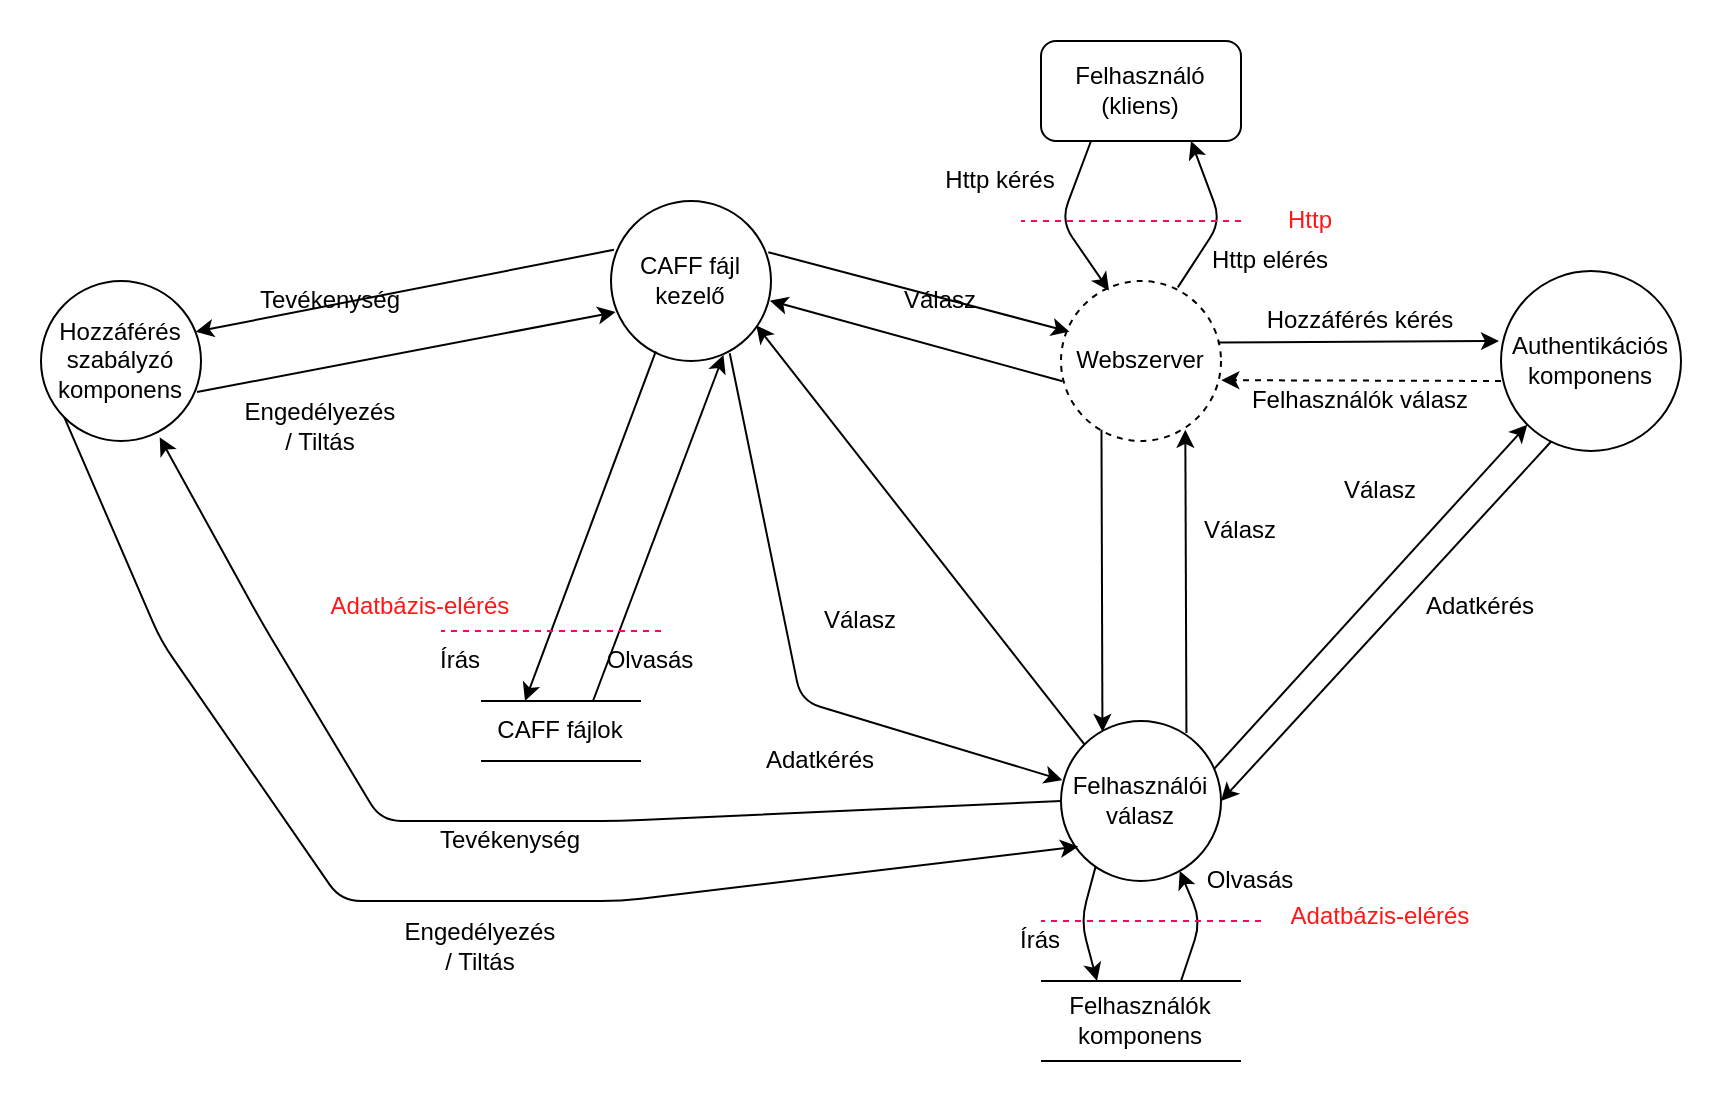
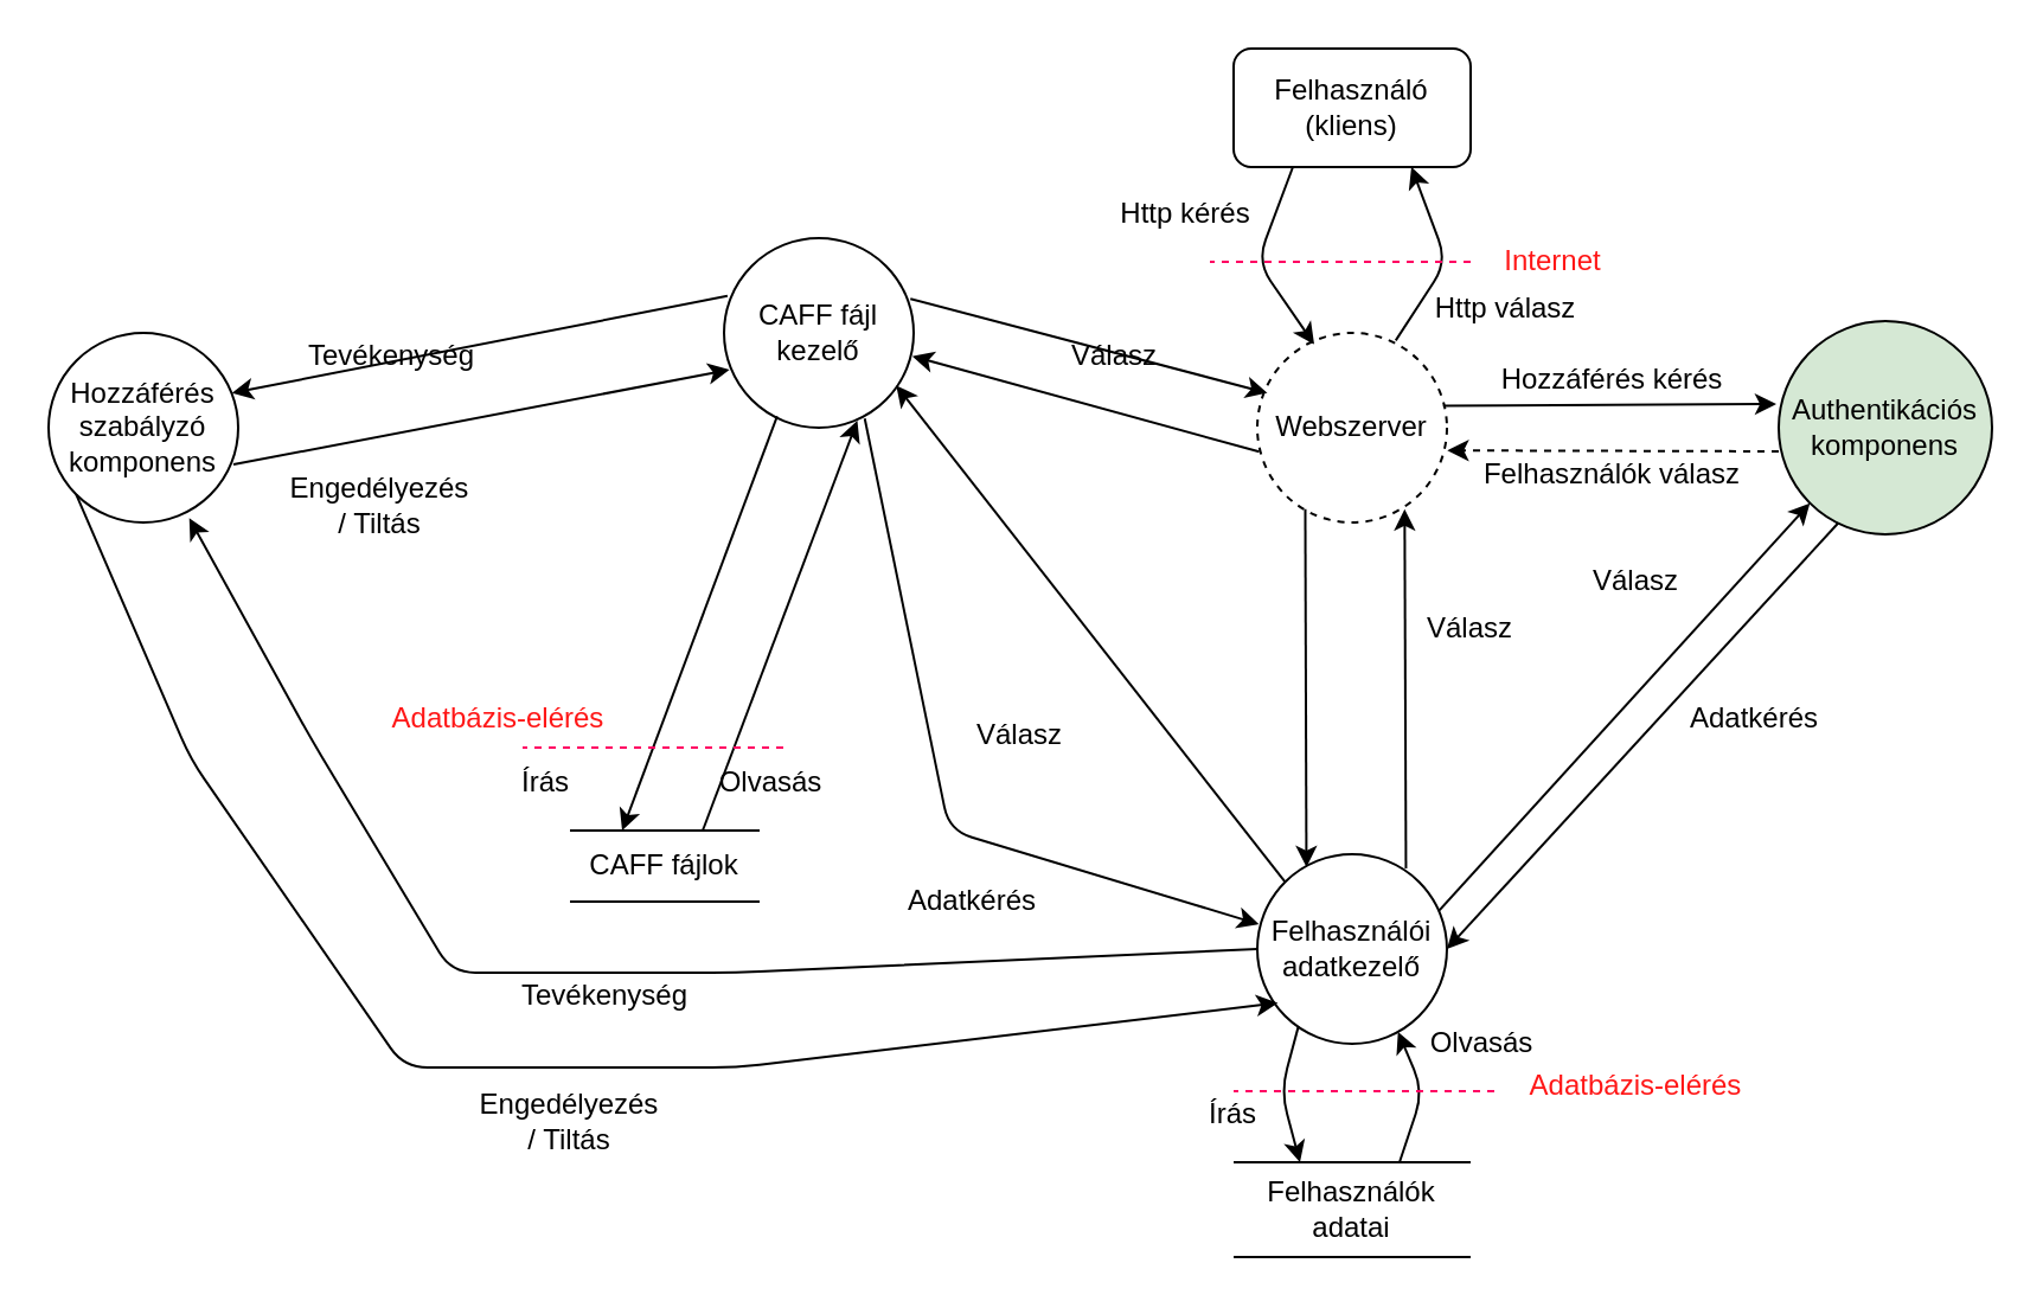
- <mxCell id="51" value="Http" style="text;html=1;strokeColor=none;fillColor=none;align=center;verticalAlign=middle;whiteSpace=wrap;rounded=0;fontColor=#FF1717;" parent="1" vertex="1"><mxGeometry x="630" y="100" width="50" height="20" as="geometry" /></mxCell>
+ <mxCell id="51" value="Internet" style="text;html=1;strokeColor=none;fillColor=none;align=center;verticalAlign=middle;whiteSpace=wrap;rounded=0;fontColor=#FF1717;" parent="1" vertex="1"><mxGeometry x="630" y="100" width="50" height="20" as="geometry" /></mxCell>
- <mxCell id="7" value="Http elérés" style="text;html=1;strokeColor=none;fillColor=none;align=center;verticalAlign=middle;whiteSpace=wrap;rounded=0;" parent="1" vertex="1"><mxGeometry x="600" y="120" width="70" height="20" as="geometry" /></mxCell>
+ <mxCell id="7" value="Http válasz" style="text;html=1;strokeColor=none;fillColor=none;align=center;verticalAlign=middle;whiteSpace=wrap;rounded=0;" parent="1" vertex="1"><mxGeometry x="600" y="120" width="70" height="20" as="geometry" /></mxCell>
- <mxCell id="8" value="Authentikációs komponens" style="ellipse;whiteSpace=wrap;html=1;aspect=fixed;" parent="1" vertex="1"><mxGeometry x="750" y="135" width="90" height="90" as="geometry" /></mxCell>
+ <mxCell id="8" value="Authentikációs komponens" style="ellipse;whiteSpace=wrap;html=1;aspect=fixed;fillColor=#d5e8d4;" parent="1" vertex="1"><mxGeometry x="750" y="135" width="90" height="90" as="geometry" /></mxCell>
- <mxCell id="13" value="Felhasználói válasz" style="ellipse;whiteSpace=wrap;html=1;aspect=fixed;" parent="1" vertex="1"><mxGeometry x="530" y="360" width="80" height="80" as="geometry" /></mxCell>
+ <mxCell id="13" value="Felhasználói adatkezelő" style="ellipse;whiteSpace=wrap;html=1;aspect=fixed;" parent="1" vertex="1"><mxGeometry x="530" y="360" width="80" height="80" as="geometry" /></mxCell>
- <mxCell id="21" value="Felhasználók komponens" style="text;html=1;strokeColor=none;fillColor=none;align=center;verticalAlign=middle;whiteSpace=wrap;rounded=0;" parent="1" vertex="1"><mxGeometry x="520" y="490" width="100" height="40" as="geometry" /></mxCell>
+ <mxCell id="21" value="Felhasználók adatai" style="text;html=1;strokeColor=none;fillColor=none;align=center;verticalAlign=middle;whiteSpace=wrap;rounded=0;" parent="1" vertex="1"><mxGeometry x="520" y="490" width="100" height="40" as="geometry" /></mxCell>
